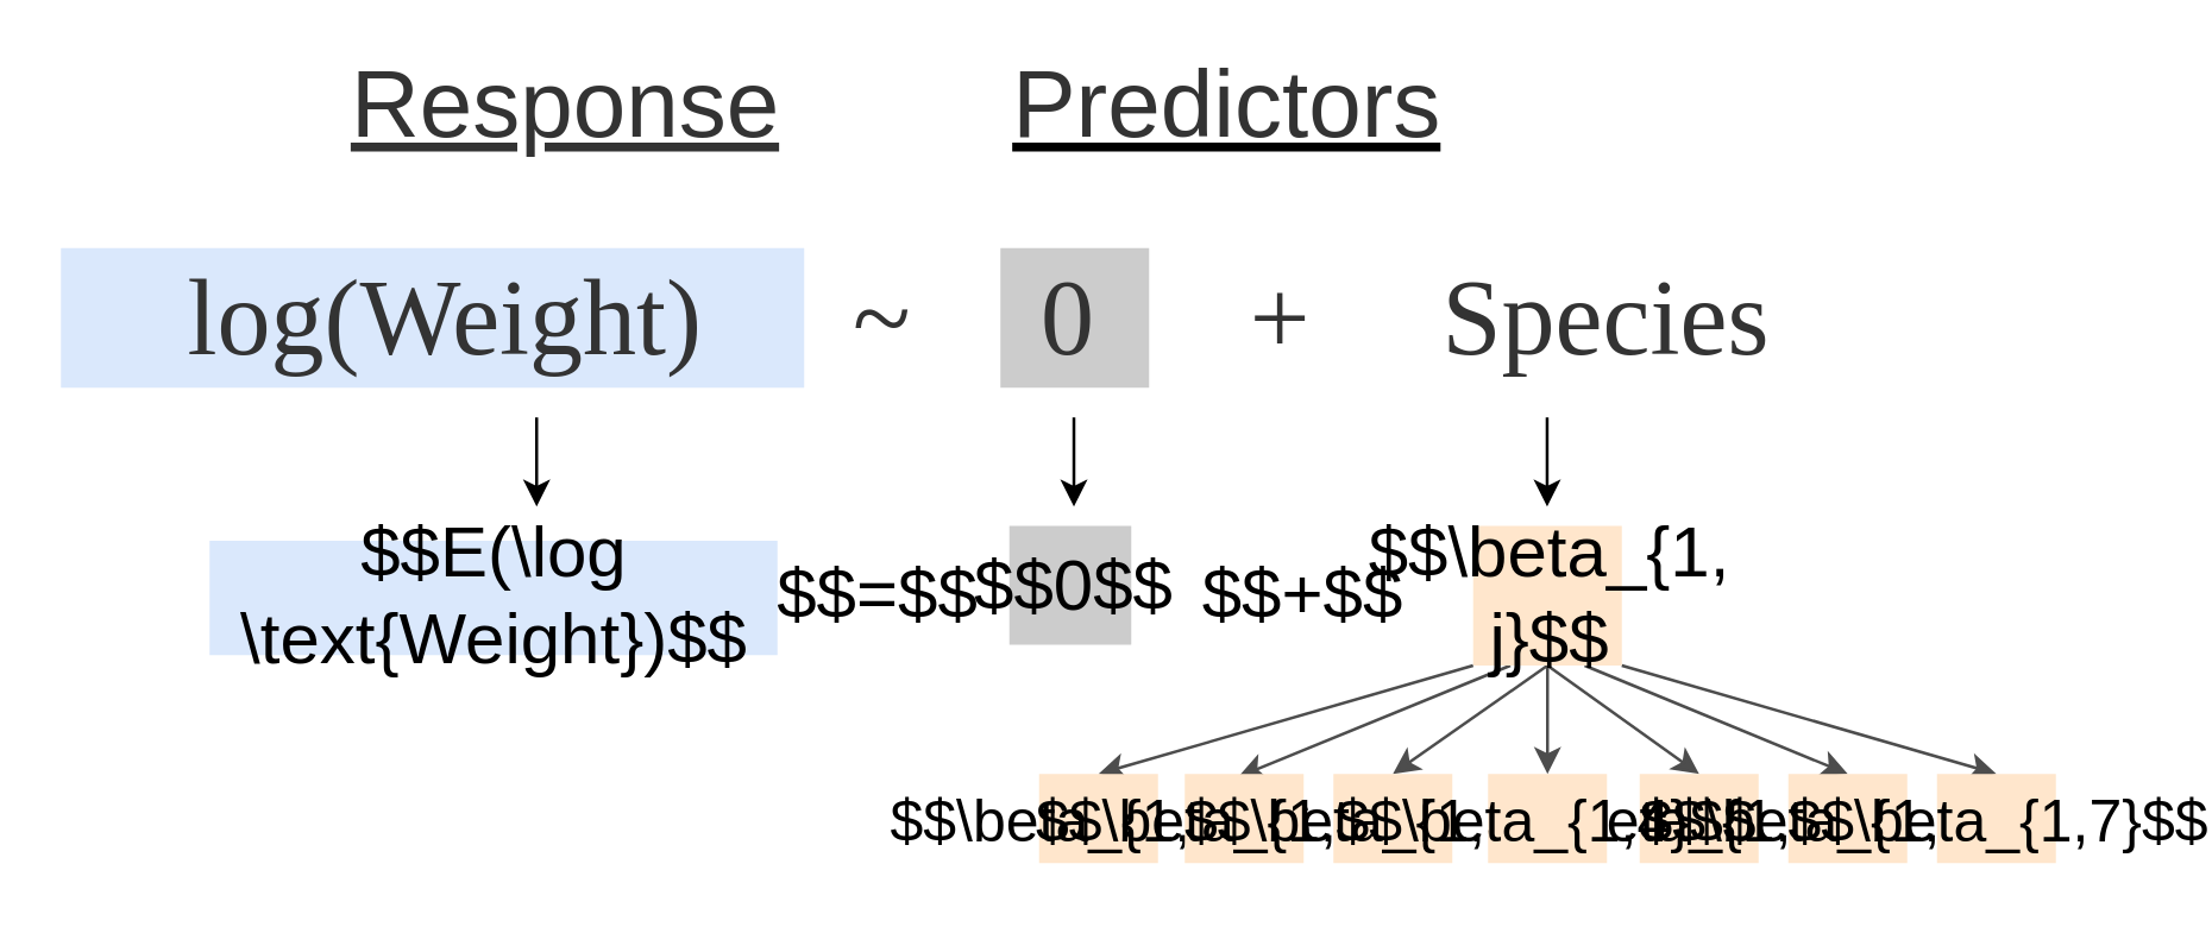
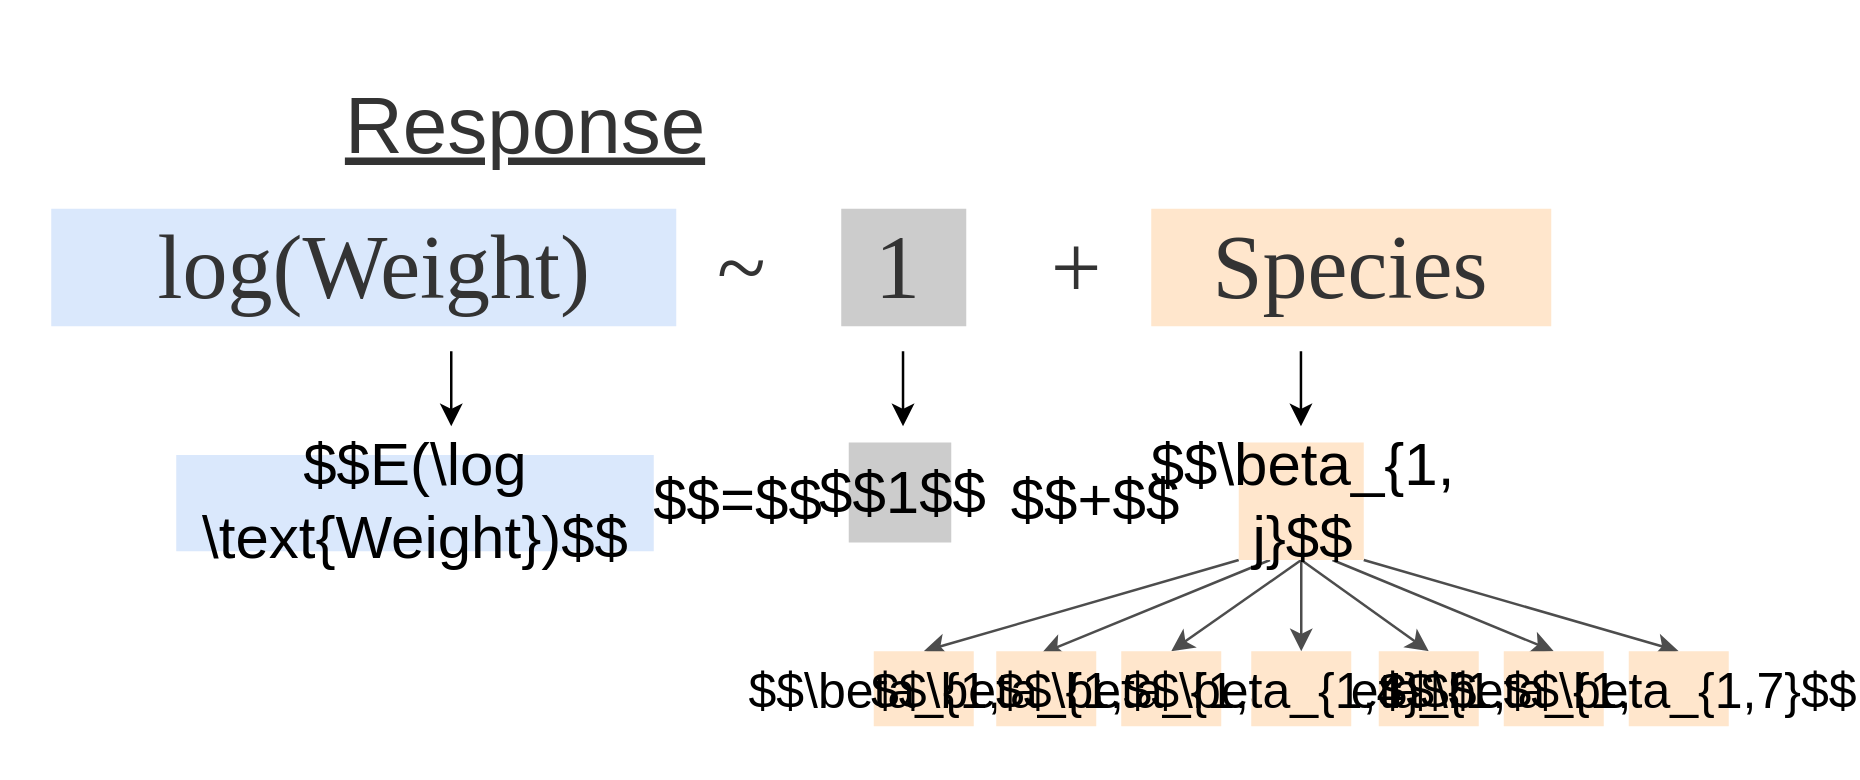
- <mxCell id="18" value="&lt;font style=&quot;font-size: 32px;&quot; face=&quot;Arial&quot;&gt;Response&lt;/font&gt;" style="text;html=1;strokeColor=none;fillColor=none;align=center;verticalAlign=middle;whiteSpace=wrap;rounded=0;fontStyle=4;fontFamily=Verdana;labelBackgroundColor=none;fontColor=#333333;fontSize=32;" parent="1" vertex="1"><mxGeometry x="110" y="20" width="160" height="30" as="geometry" /></mxCell>
+ <mxCell id="18" value="&lt;font style=&quot;font-size: 32px;&quot; face=&quot;Arial&quot;&gt;Response&lt;/font&gt;" style="text;html=1;strokeColor=none;fillColor=none;align=center;verticalAlign=middle;whiteSpace=wrap;rounded=0;fontStyle=4;fontFamily=Verdana;labelBackgroundColor=none;fontColor=#333333;fontSize=32;" parent="1" vertex="1"><mxGeometry x="130" y="35" width="160" height="30" as="geometry" /></mxCell>
- <mxCell id="19" value="&lt;font style=&quot;font-size: 32px;&quot; color=&quot;#333333&quot; face=&quot;Arial&quot;&gt;Predictors&lt;/font&gt;" style="text;html=1;strokeColor=none;fillColor=none;align=center;verticalAlign=middle;whiteSpace=wrap;rounded=0;fontStyle=4;fontFamily=Verdana;fontSize=32;" parent="1" vertex="1"><mxGeometry x="330" y="20" width="165" height="30" as="geometry" /></mxCell>
- <mxCell id="20" value="&lt;div style=&quot;text-align: center&quot;&gt;&lt;span style=&quot;font-size: 36px&quot;&gt;&lt;font face=&quot;fira code&quot;&gt;0&lt;/font&gt;&lt;/span&gt;&lt;/div&gt;" style="text;whiteSpace=wrap;html=1;fontFamily=Verdana;fontColor=#333333;labelBackgroundColor=none;" parent="1" vertex="1"><mxGeometry x="348" y="78.5" width="29" height="40" as="geometry" /></mxCell>
+ <mxCell id="20" value="&lt;div style=&quot;text-align: center&quot;&gt;&lt;span style=&quot;font-size: 36px&quot;&gt;&lt;font face=&quot;fira code&quot;&gt;1&lt;/font&gt;&lt;/span&gt;&lt;/div&gt;" style="text;whiteSpace=wrap;html=1;fontFamily=Verdana;fontColor=#333333;labelBackgroundColor=none;" parent="1" vertex="1"><mxGeometry x="348" y="78.5" width="29" height="40" as="geometry" /></mxCell>
- <mxCell id="2" value="&lt;span style=&quot;font-family: &amp;#34;fira code&amp;#34; ; font-size: 36px ; font-style: normal ; font-weight: 400 ; letter-spacing: normal ; text-align: center ; text-indent: 0px ; text-transform: none ; word-spacing: 0px ; float: none ; display: inline&quot;&gt;&lt;font color=&quot;#333333&quot;&gt;Species&lt;/font&gt;&lt;/span&gt;" style="rounded=0;whiteSpace=wrap;html=1;strokeColor=none;fillColor=#ffffff;labelBackgroundColor=none;" parent="1" vertex="1"><mxGeometry x="460" y="83" width="160" height="47" as="geometry" /></mxCell>
+ <mxCell id="2" value="&lt;span style=&quot;font-family: &amp;#34;fira code&amp;#34; ; font-size: 36px ; font-style: normal ; font-weight: 400 ; letter-spacing: normal ; text-align: center ; text-indent: 0px ; text-transform: none ; word-spacing: 0px ; float: none ; display: inline&quot;&gt;&lt;font color=&quot;#333333&quot;&gt;Species&lt;/font&gt;&lt;/span&gt;" style="rounded=0;whiteSpace=wrap;html=1;strokeColor=none;fillColor=#ffe6cc;labelBackgroundColor=none;" parent="1" vertex="1"><mxGeometry x="460" y="83" width="160" height="47" as="geometry" /></mxCell>
- <mxCell id="38" value="&lt;font style=&quot;font-size: 24px&quot;&gt;$$0$$&lt;/font&gt;" style="text;html=1;strokeColor=none;fillColor=none;align=center;verticalAlign=middle;whiteSpace=wrap;rounded=0;" parent="1" vertex="1"><mxGeometry x="339" y="186.5" width="44" height="20" as="geometry" /></mxCell>
+ <mxCell id="38" value="&lt;font style=&quot;font-size: 24px&quot;&gt;$$1$$&lt;/font&gt;" style="text;html=1;strokeColor=none;fillColor=none;align=center;verticalAlign=middle;whiteSpace=wrap;rounded=0;" parent="1" vertex="1"><mxGeometry x="339" y="186.5" width="44" height="20" as="geometry" /></mxCell>
